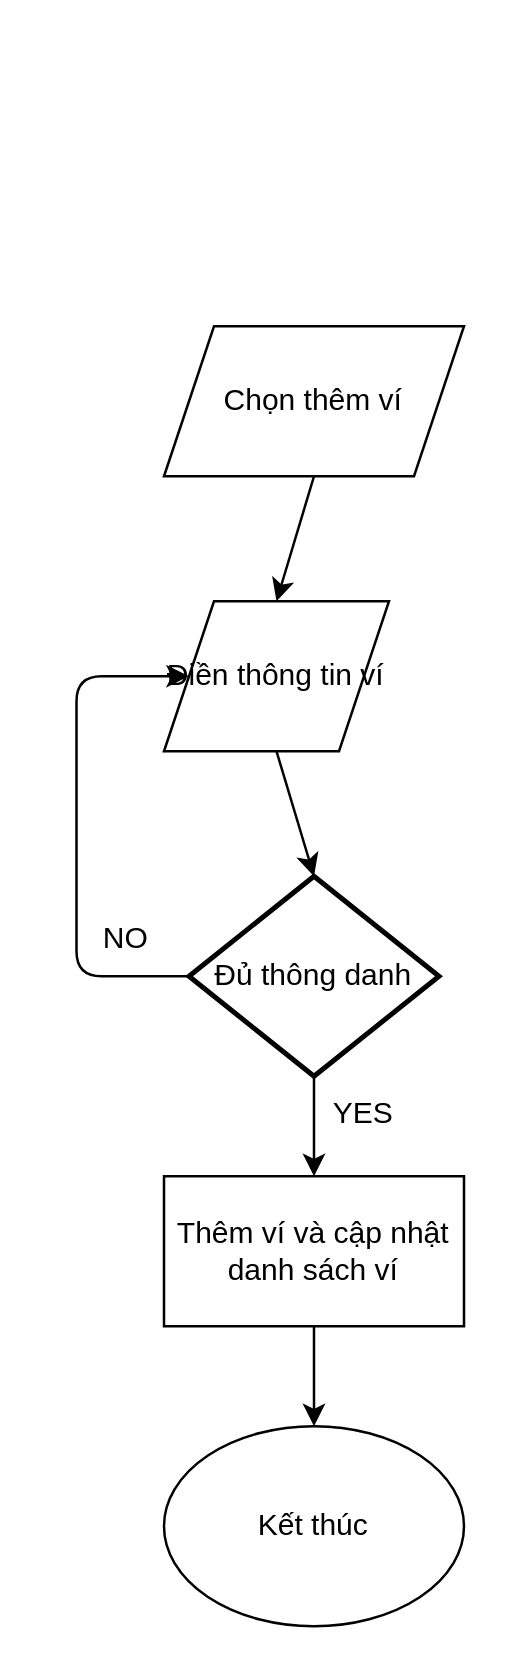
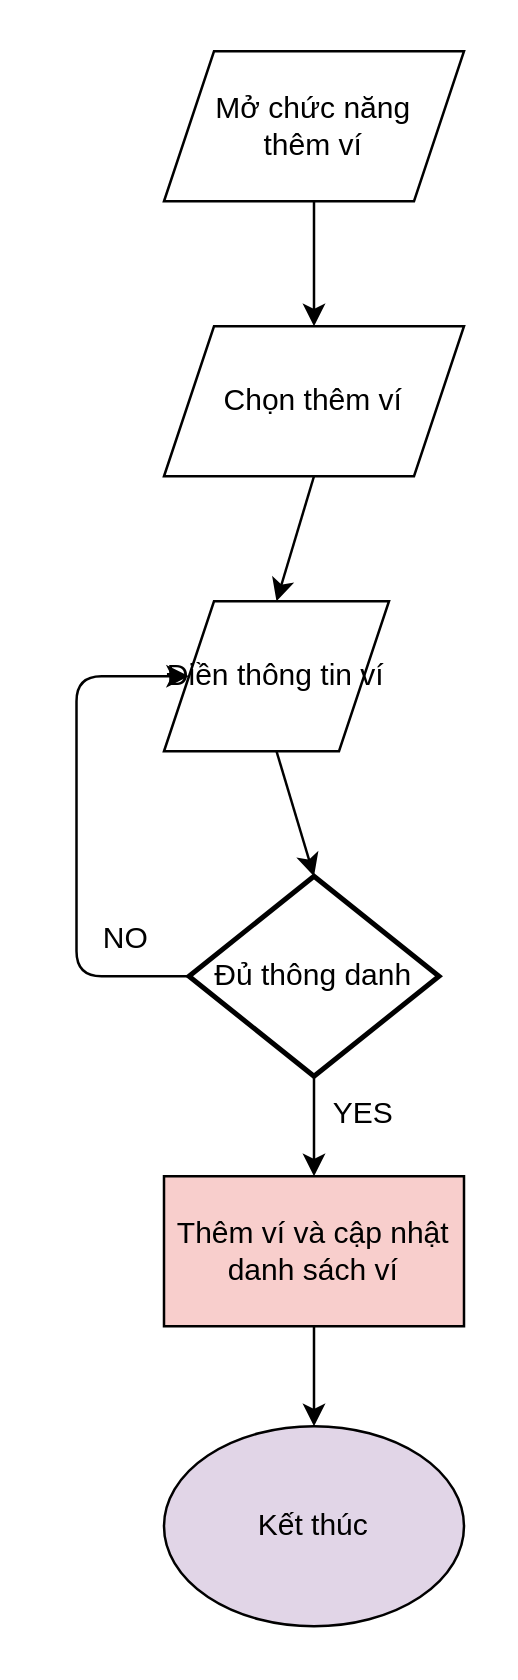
+ <mxCell id="12" value="Mở chức năng&lt;br&gt;thêm ví" style="shape=parallelogram;perimeter=parallelogramPerimeter;whiteSpace=wrap;html=1;fixedSize=1;" vertex="1" parent="1"><mxGeometry x="65" y="20" width="120" height="60" as="geometry" /></mxCell>
+ <mxCell id="11" style="edgeStyle=none;html=1;exitX=0.5;exitY=1;exitDx=0;exitDy=0;entryX=0.5;entryY=0;entryDx=0;entryDy=0;" edge="1" parent="1" source="12" target="13"><mxGeometry relative="1" as="geometry"><mxPoint x="125" y="130" as="targetPoint" /></mxGeometry></mxCell>
- <mxCell id="15" value="Thêm ví và cập nhật danh sách ví" style="rounded=0;whiteSpace=wrap;html=1;" vertex="1" parent="1"><mxGeometry x="65" y="470" width="120" height="60" as="geometry" /></mxCell>
+ <mxCell id="15" value="Thêm ví và cập nhật danh sách ví" style="rounded=0;whiteSpace=wrap;html=1;fillColor=#f8cecc;" vertex="1" parent="1"><mxGeometry x="65" y="470" width="120" height="60" as="geometry" /></mxCell>
- <mxCell id="2" value="Kết thúc" style="ellipse;whiteSpace=wrap;html=1;" parent="1" vertex="1"><mxGeometry x="65" y="570" width="120" height="80" as="geometry" /></mxCell>
+ <mxCell id="2" value="Kết thúc" style="ellipse;whiteSpace=wrap;html=1;fillColor=#e1d5e7;" parent="1" vertex="1"><mxGeometry x="65" y="570" width="120" height="80" as="geometry" /></mxCell>
